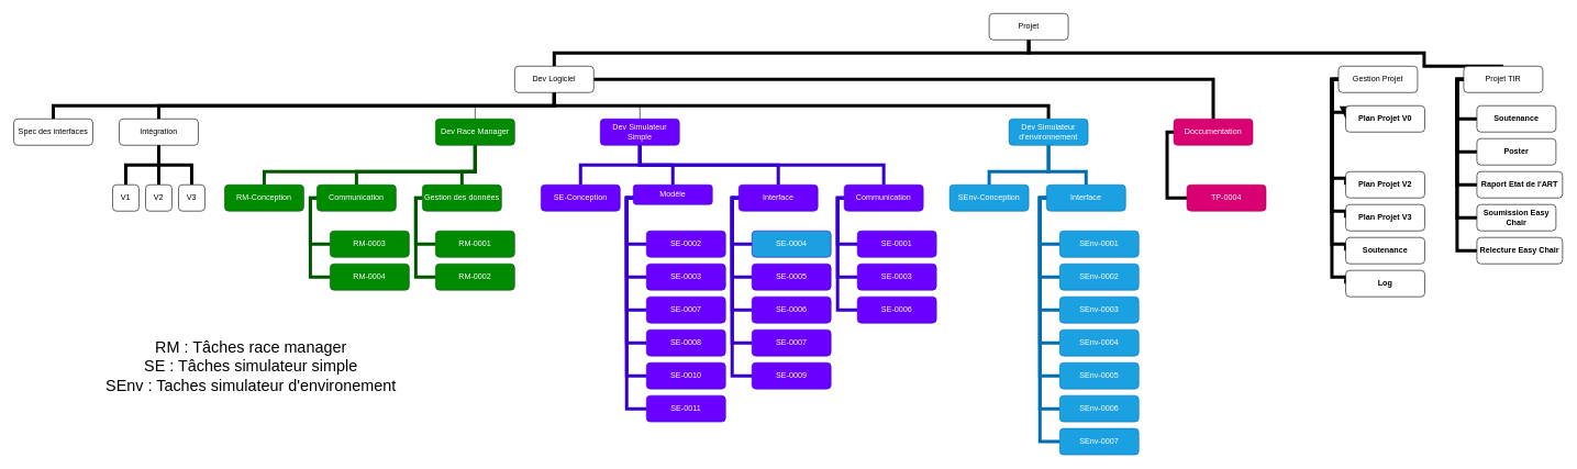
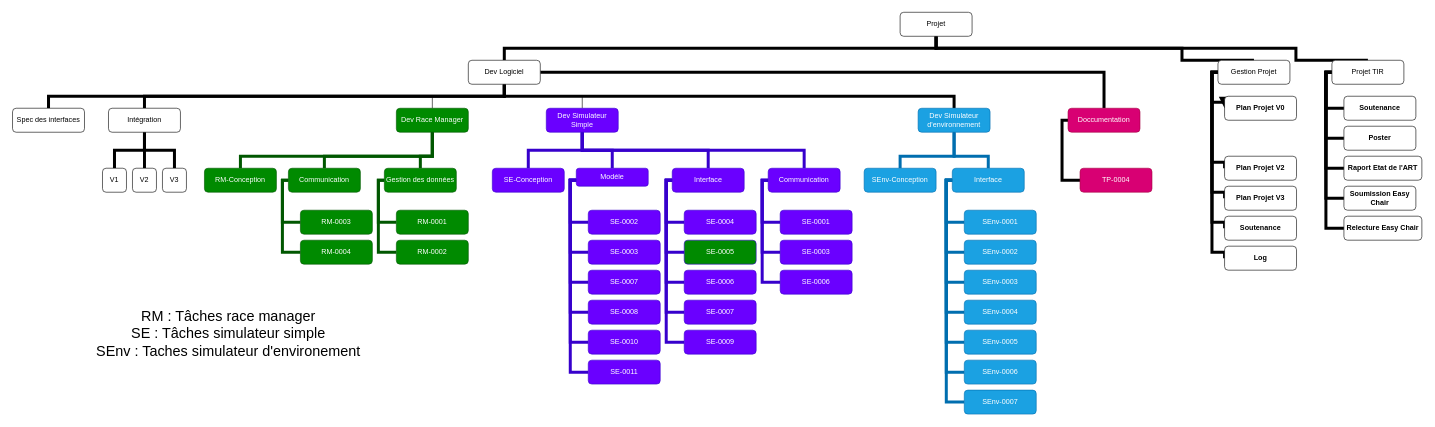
+ <mxCell id="3" style="edgeStyle=orthogonalEdgeStyle;rounded=0;orthogonalLoop=1;jettySize=auto;html=1;entryX=0.5;entryY=0;entryDx=0;entryDy=0;endArrow=none;endFill=0;strokeWidth=5;" parent="1" source="5" target="18" edge="1"><mxGeometry relative="1" as="geometry"><Array as="points"><mxPoint x="1560" y="80" /><mxPoint x="1970" y="80" /></Array></mxGeometry></mxCell>
- <mxCell id="66" value="SE-0004" style="rounded=1;whiteSpace=wrap;html=1;fillColor=#1ba1e2;fontColor=#ffffff;strokeColor=#3700CC;" parent="1" vertex="1"><mxGeometry x="1140" y="350" width="120" height="40" as="geometry" /></mxCell>
+ <mxCell id="66" value="SE-0004" style="rounded=1;whiteSpace=wrap;html=1;fillColor=#6a00ff;fontColor=#ffffff;strokeColor=#3700CC;" parent="1" vertex="1"><mxGeometry x="1140" y="350" width="120" height="40" as="geometry" /></mxCell>
- <mxCell id="67" value="SE-0005" style="rounded=1;whiteSpace=wrap;html=1;fillColor=#6a00ff;fontColor=#ffffff;strokeColor=#3700CC;" parent="1" vertex="1"><mxGeometry x="1140" y="400" width="120" height="40" as="geometry" /></mxCell>
+ <mxCell id="67" value="SE-0005" style="rounded=1;whiteSpace=wrap;html=1;fillColor=#008a00;fontColor=#ffffff;strokeColor=#3700CC;" parent="1" vertex="1"><mxGeometry x="1140" y="400" width="120" height="40" as="geometry" /></mxCell>
